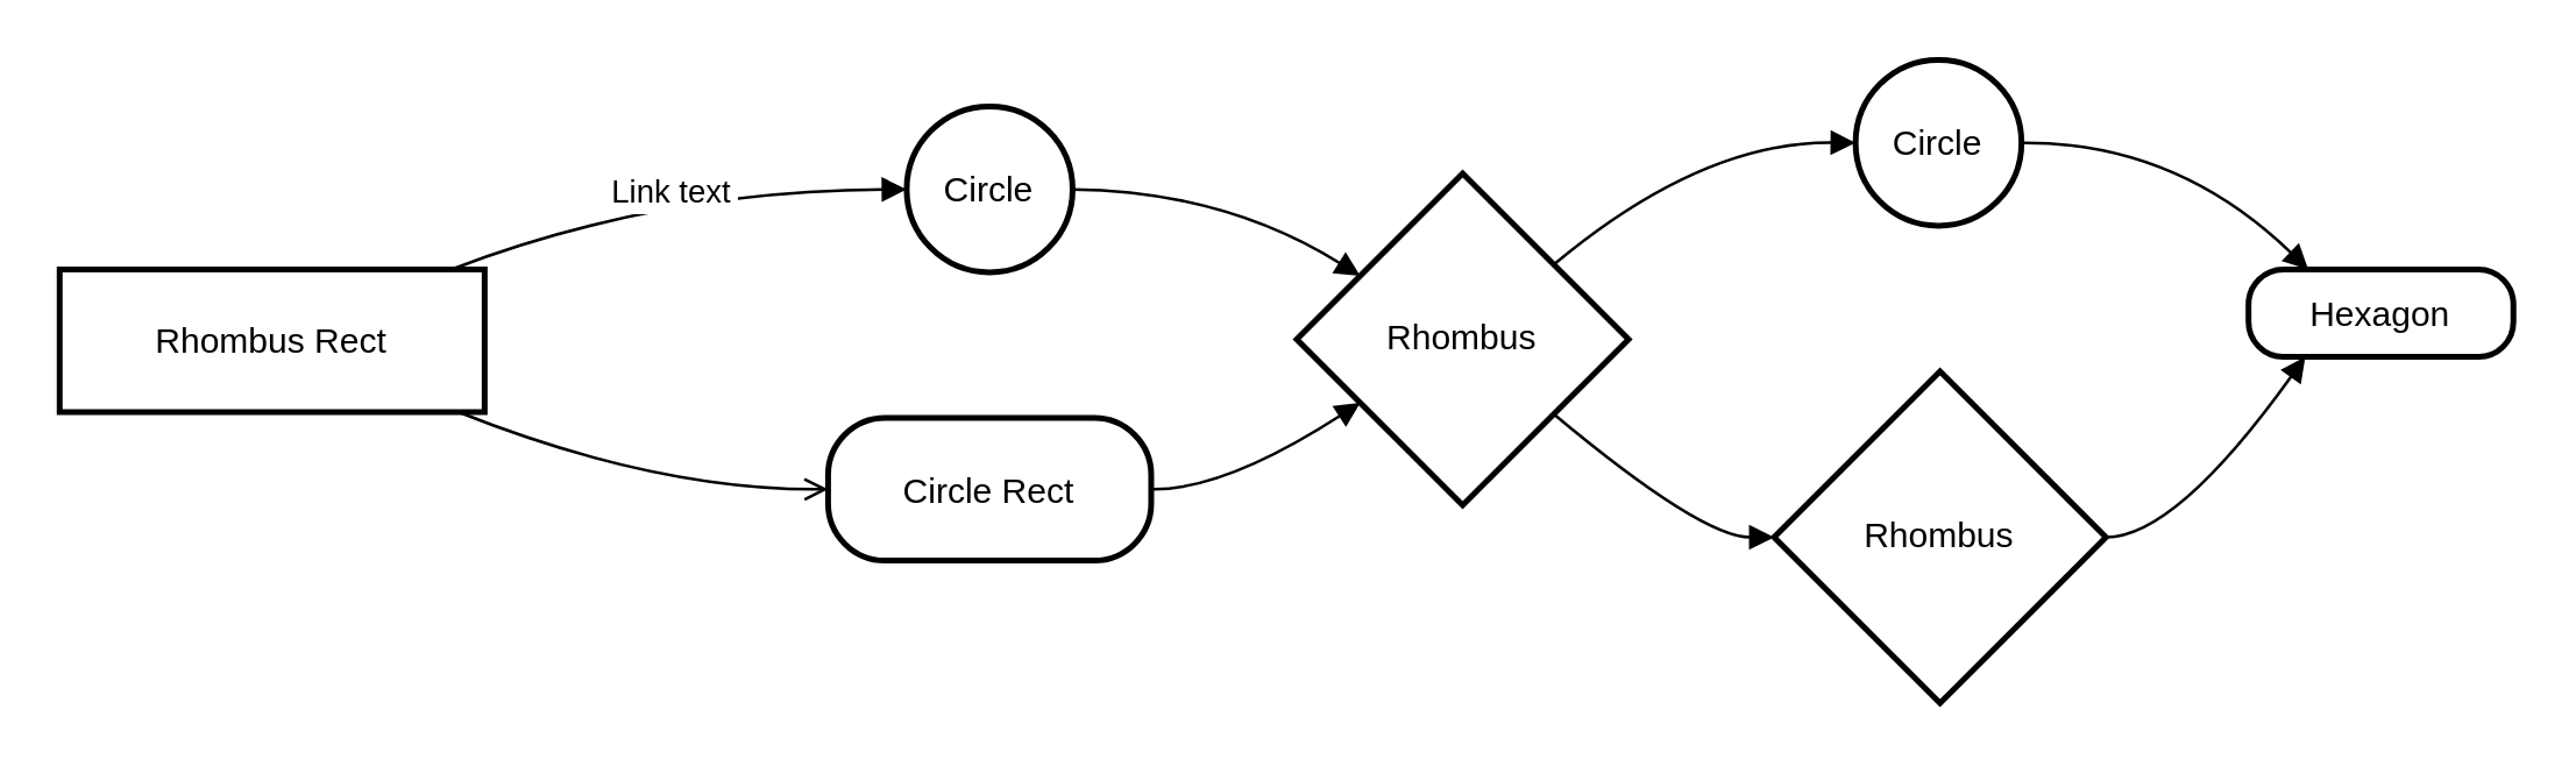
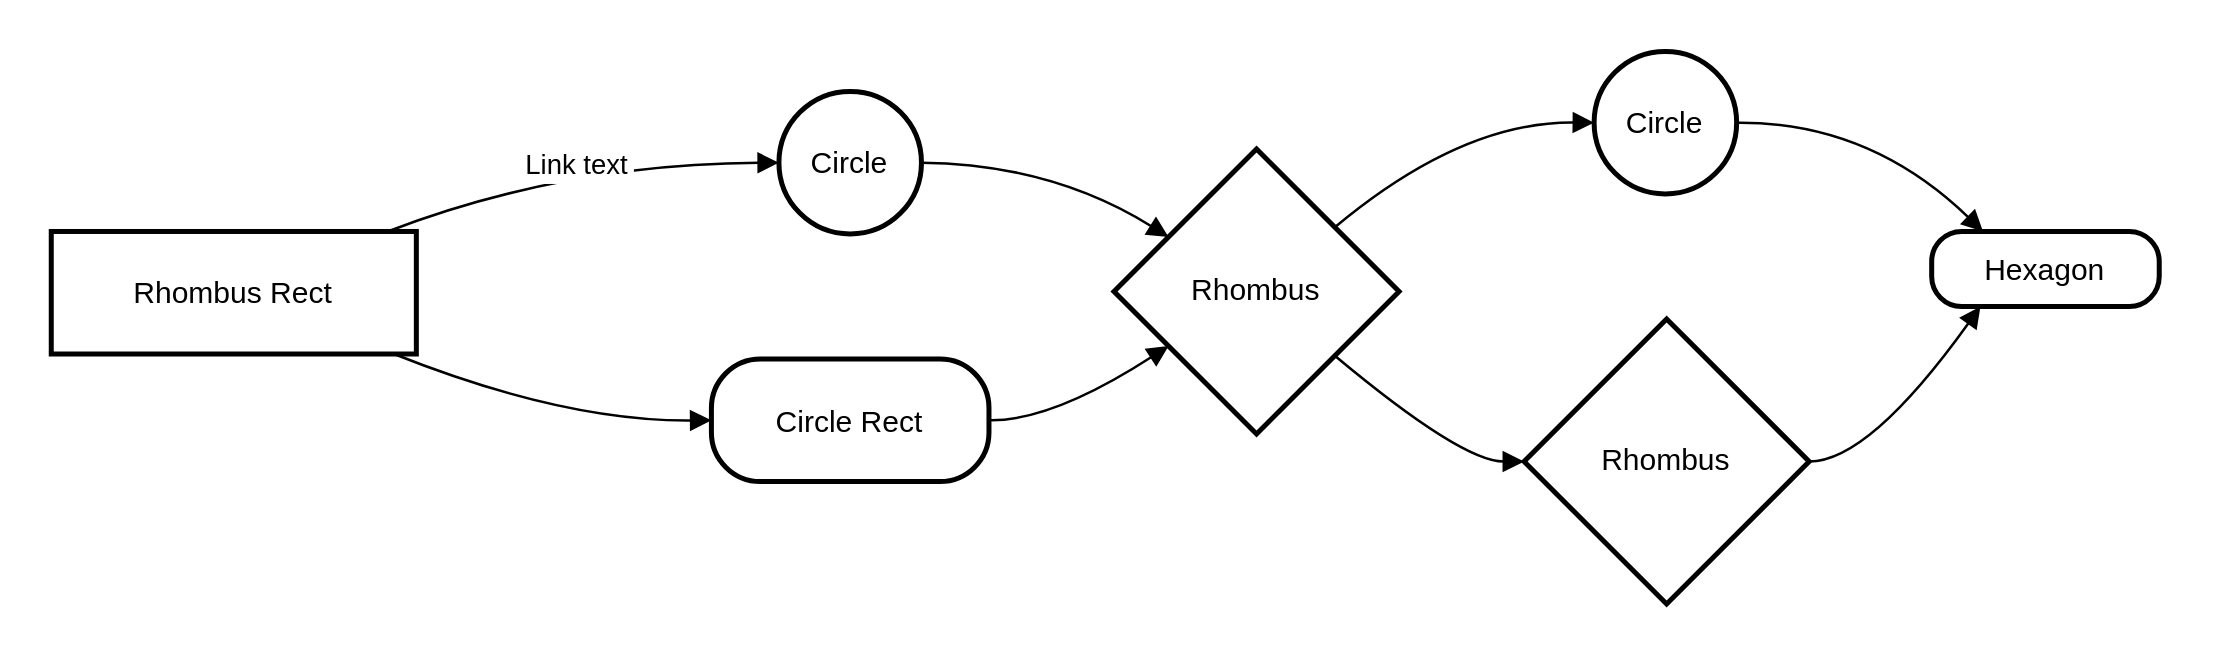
- <mxCell id="10" value="" style="curved=1;startArrow=none;endArrow=open;exitX=0.93;exitY=0.99;entryX=0;entryY=0.5;" edge="1" parent="1" source="2" target="4"><mxGeometry relative="1" as="geometry"><Array as="points"><mxPoint x="225" y="168" /></Array></mxGeometry></mxCell>
+ <mxCell id="10" value="" style="curved=1;startArrow=none;endArrow=block;exitX=0.93;exitY=0.99;entryX=0;entryY=0.5;" edge="1" parent="1" source="2" target="4"><mxGeometry relative="1" as="geometry"><Array as="points"><mxPoint x="225" y="168" /></Array></mxGeometry></mxCell>
